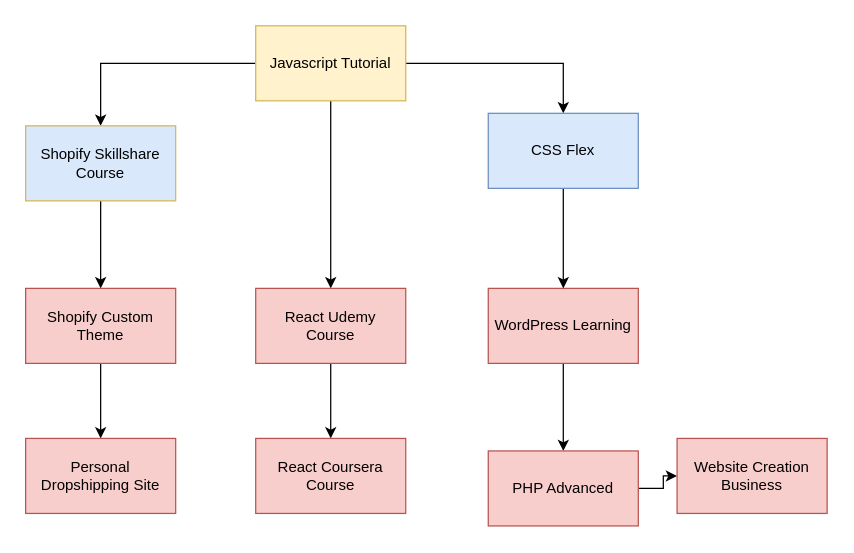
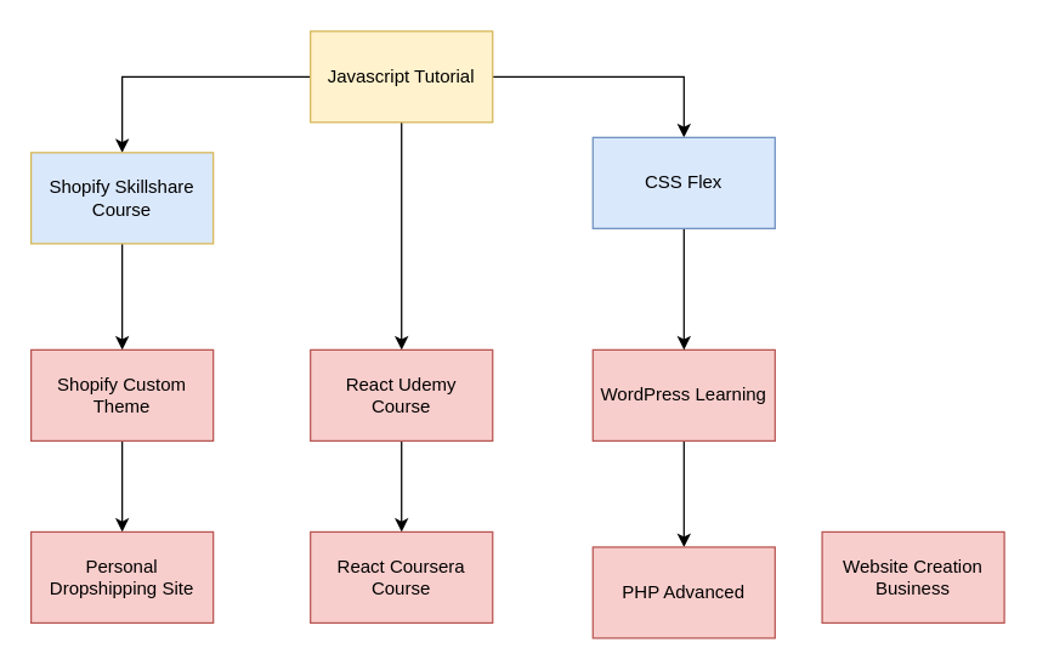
- <mxCell id="15" style="edgeStyle=orthogonalEdgeStyle;rounded=0;orthogonalLoop=1;jettySize=auto;html=1;" edge="1" parent="1" source="16" target="17"><mxGeometry relative="1" as="geometry"><mxPoint x="610" y="520" as="targetPoint" /></mxGeometry></mxCell>
